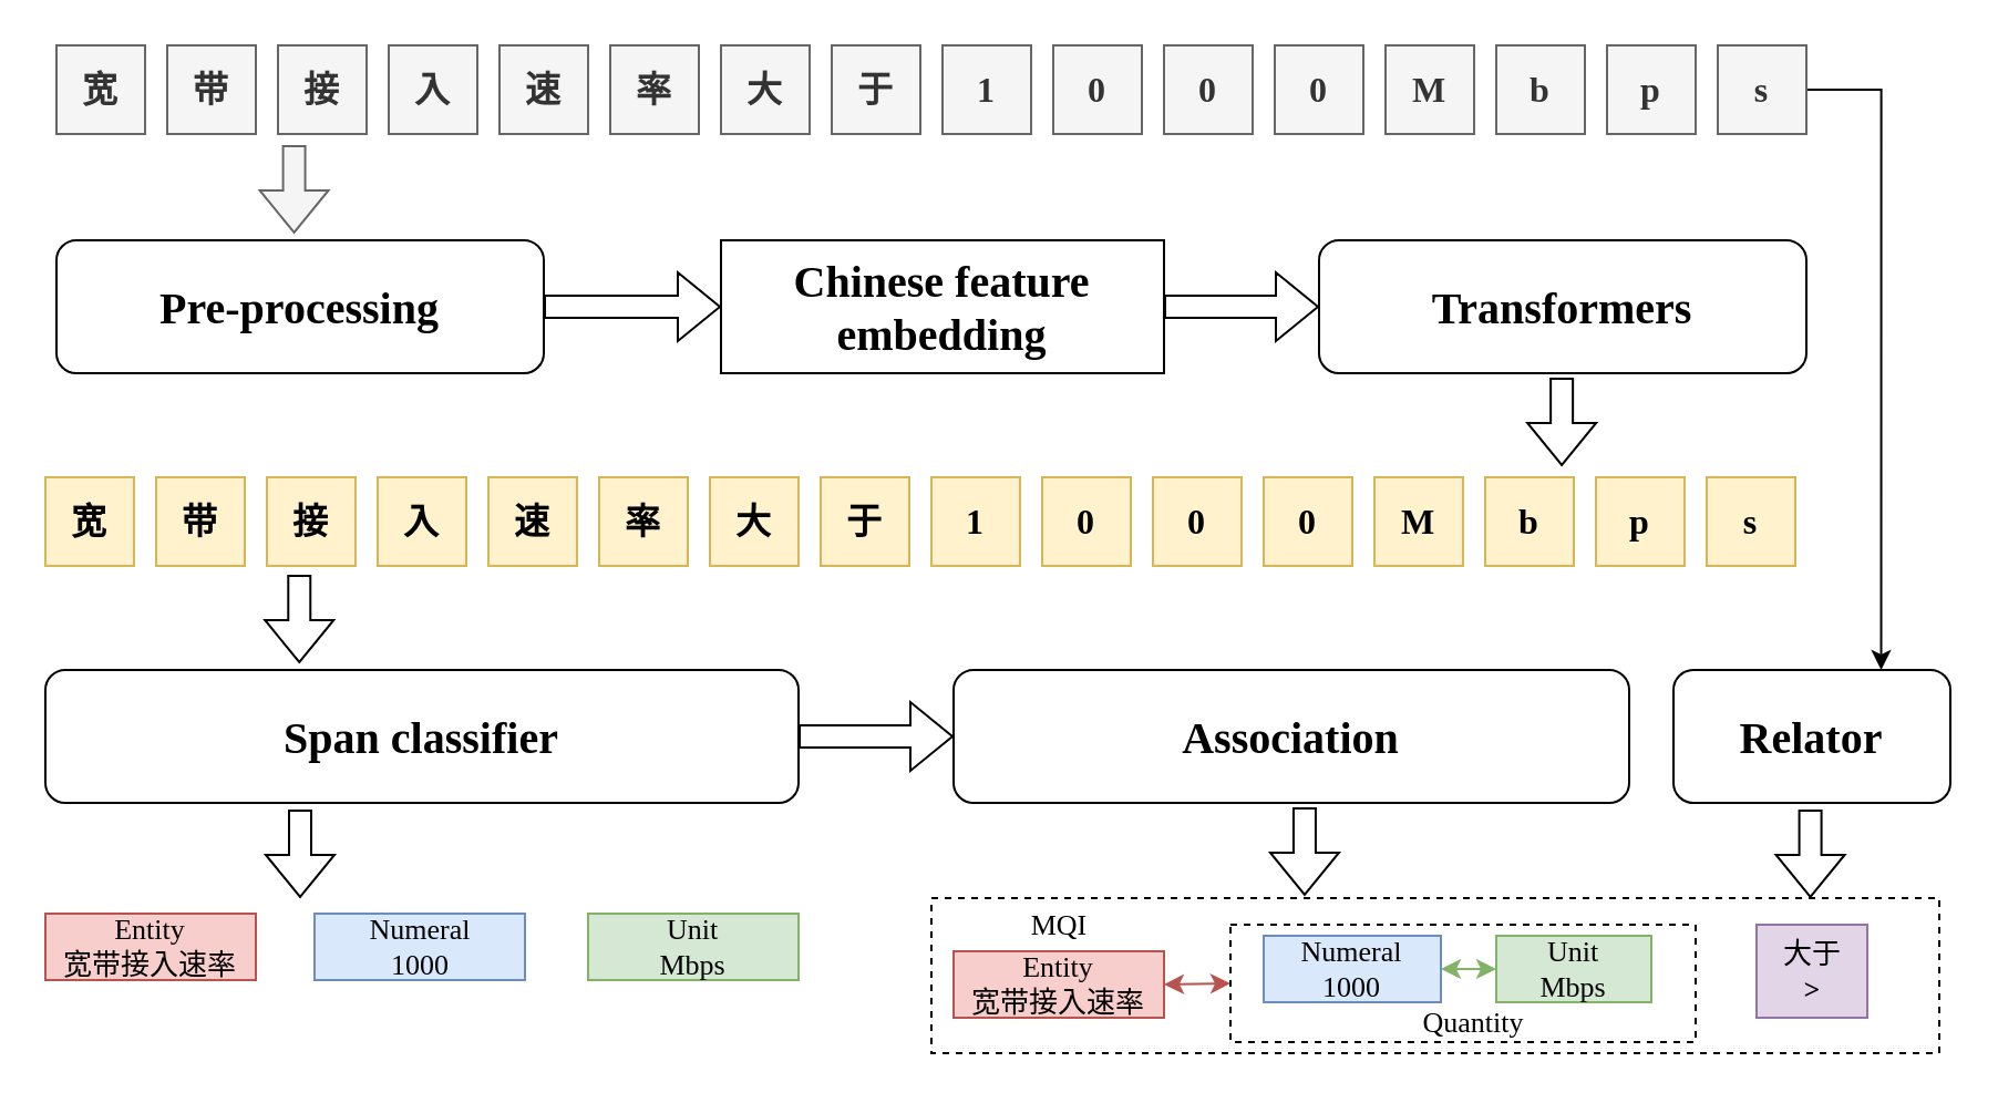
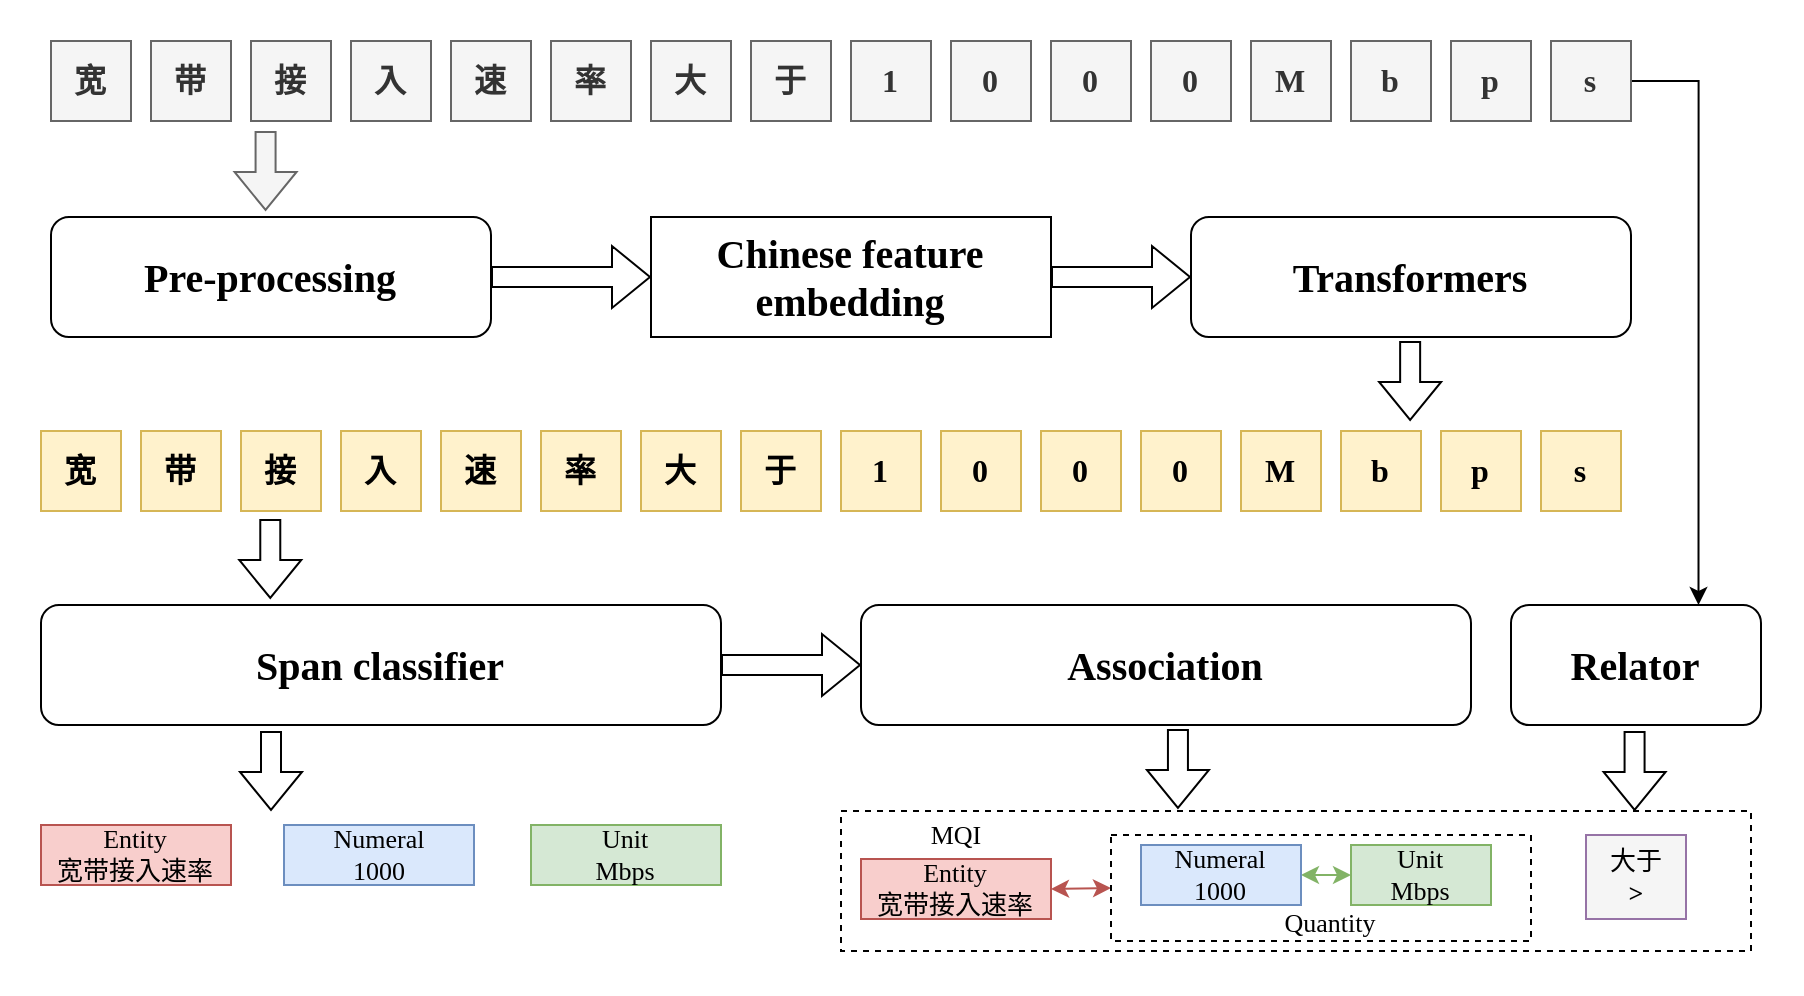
- <mxCell id="62" value="大于&lt;br&gt;&lt;b&gt;&amp;gt;&lt;/b&gt;" style="rounded=0;whiteSpace=wrap;html=1;fillColor=#e1d5e7;strokeColor=#9673a6;fontFamily=Times New Roman;fontSize=13;" vertex="1" parent="1"><mxGeometry x="792.5" y="417" width="50" height="42" as="geometry" /></mxCell>
+ <mxCell id="62" value="大于&lt;br&gt;&lt;b&gt;&amp;gt;&lt;/b&gt;" style="rounded=0;whiteSpace=wrap;html=1;fillColor=#f5f5f5;strokeColor=#9673a6;fontFamily=Times New Roman;fontSize=13;" vertex="1" parent="1"><mxGeometry x="792.5" y="417" width="50" height="42" as="geometry" /></mxCell>
